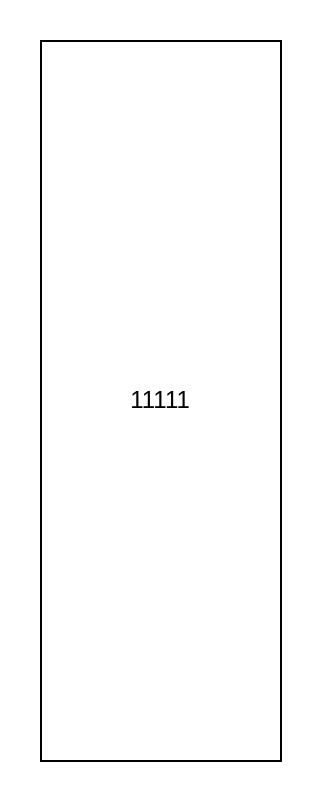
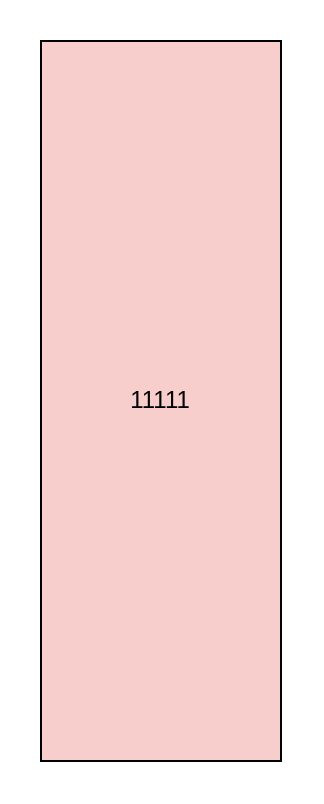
- <mxCell id="2" value="11111" style="rounded=0;whiteSpace=wrap;html=1;" vertex="1" parent="1"><mxGeometry x="20" y="20" width="120" height="360" as="geometry" /></mxCell>
+ <mxCell id="2" value="11111" style="rounded=0;whiteSpace=wrap;html=1;fillColor=#f8cecc;" vertex="1" parent="1"><mxGeometry x="20" y="20" width="120" height="360" as="geometry" /></mxCell>
